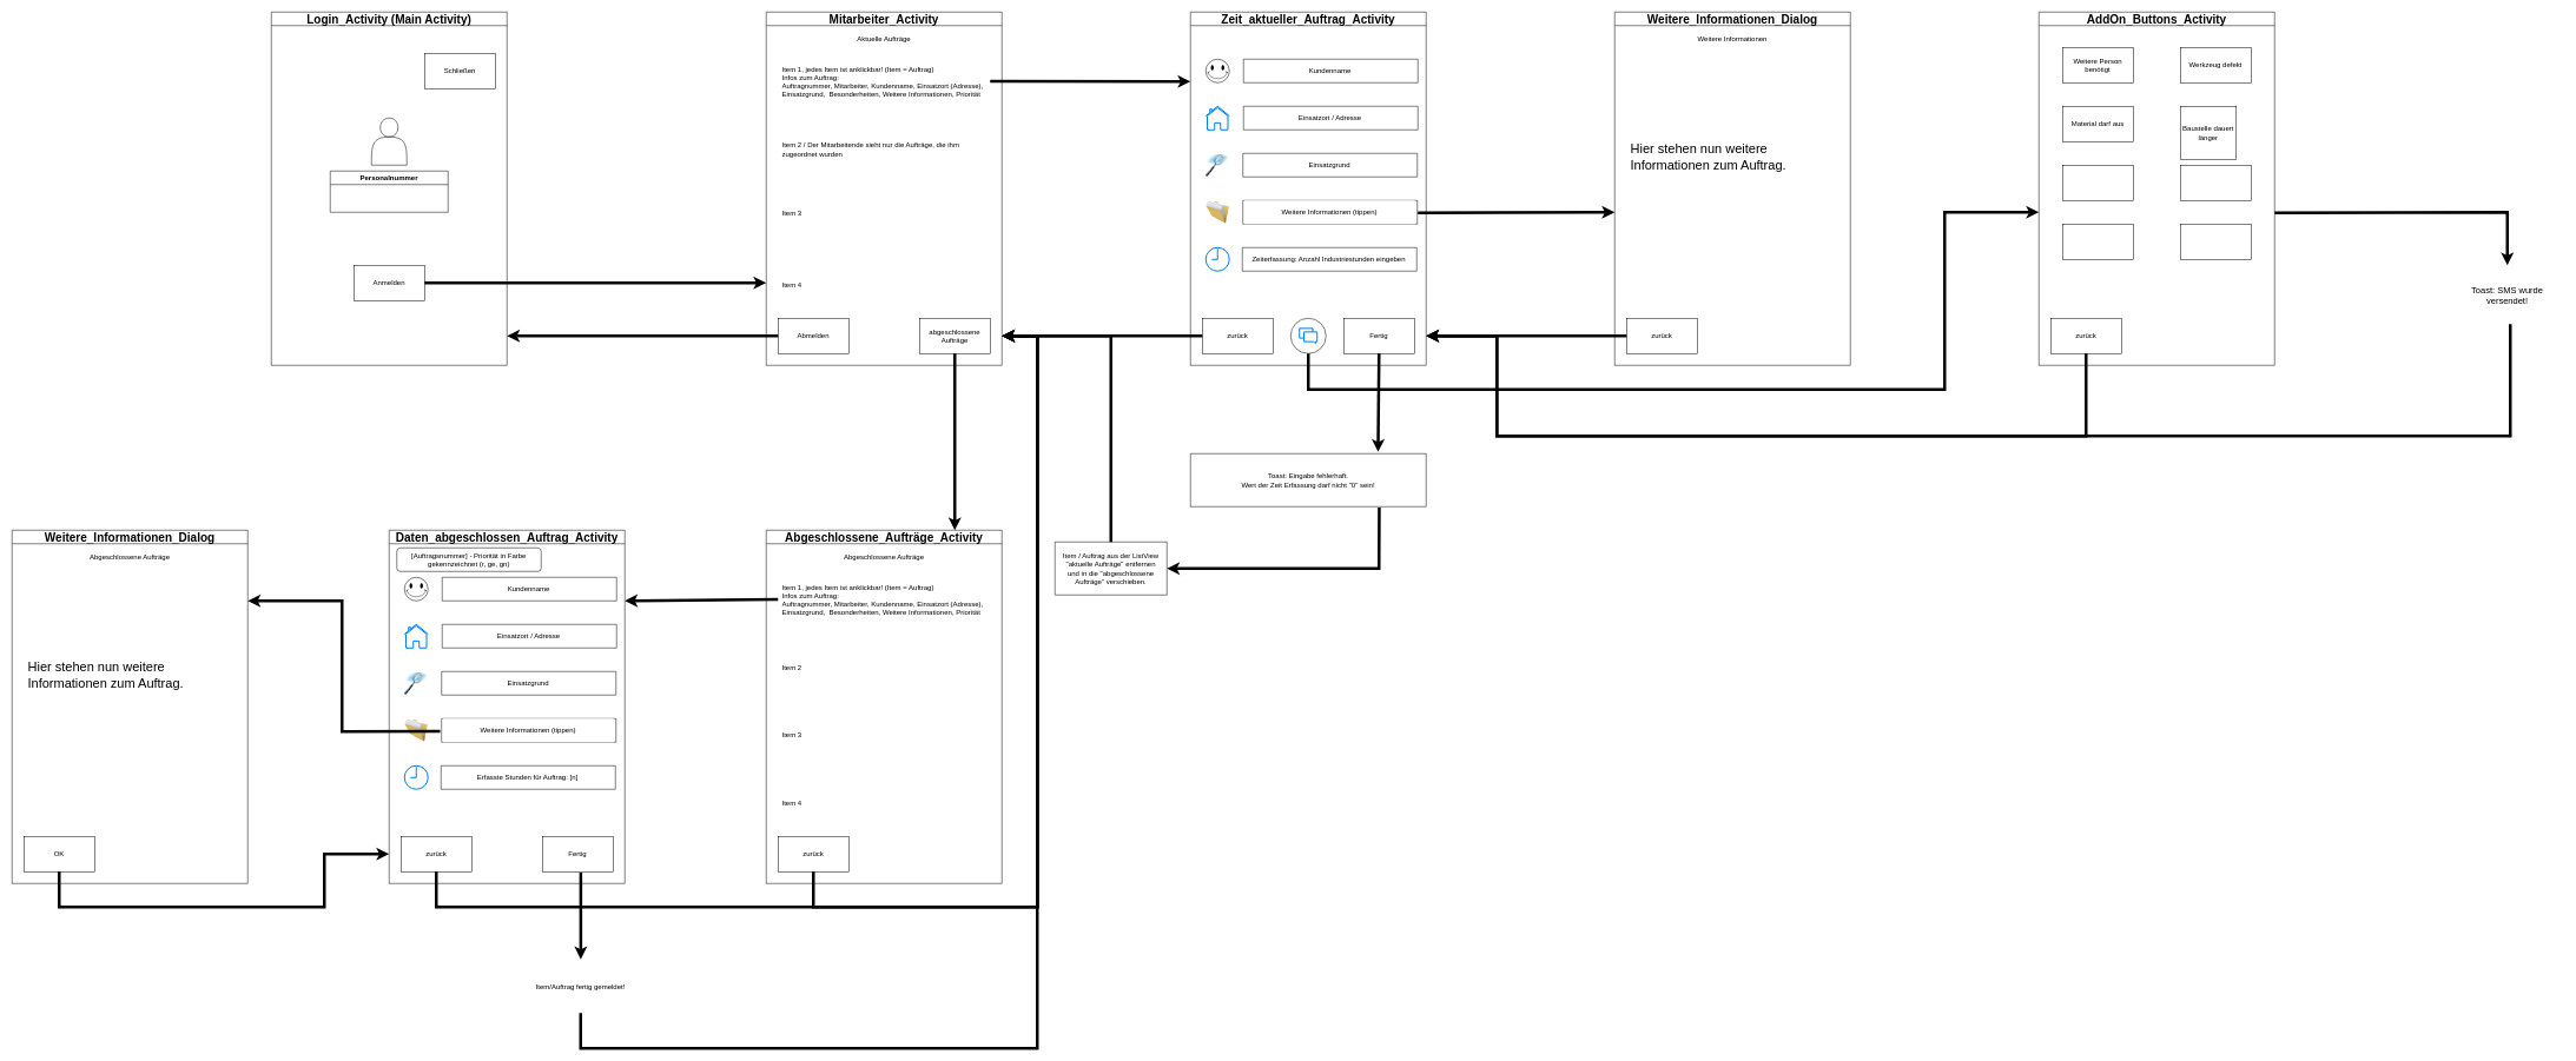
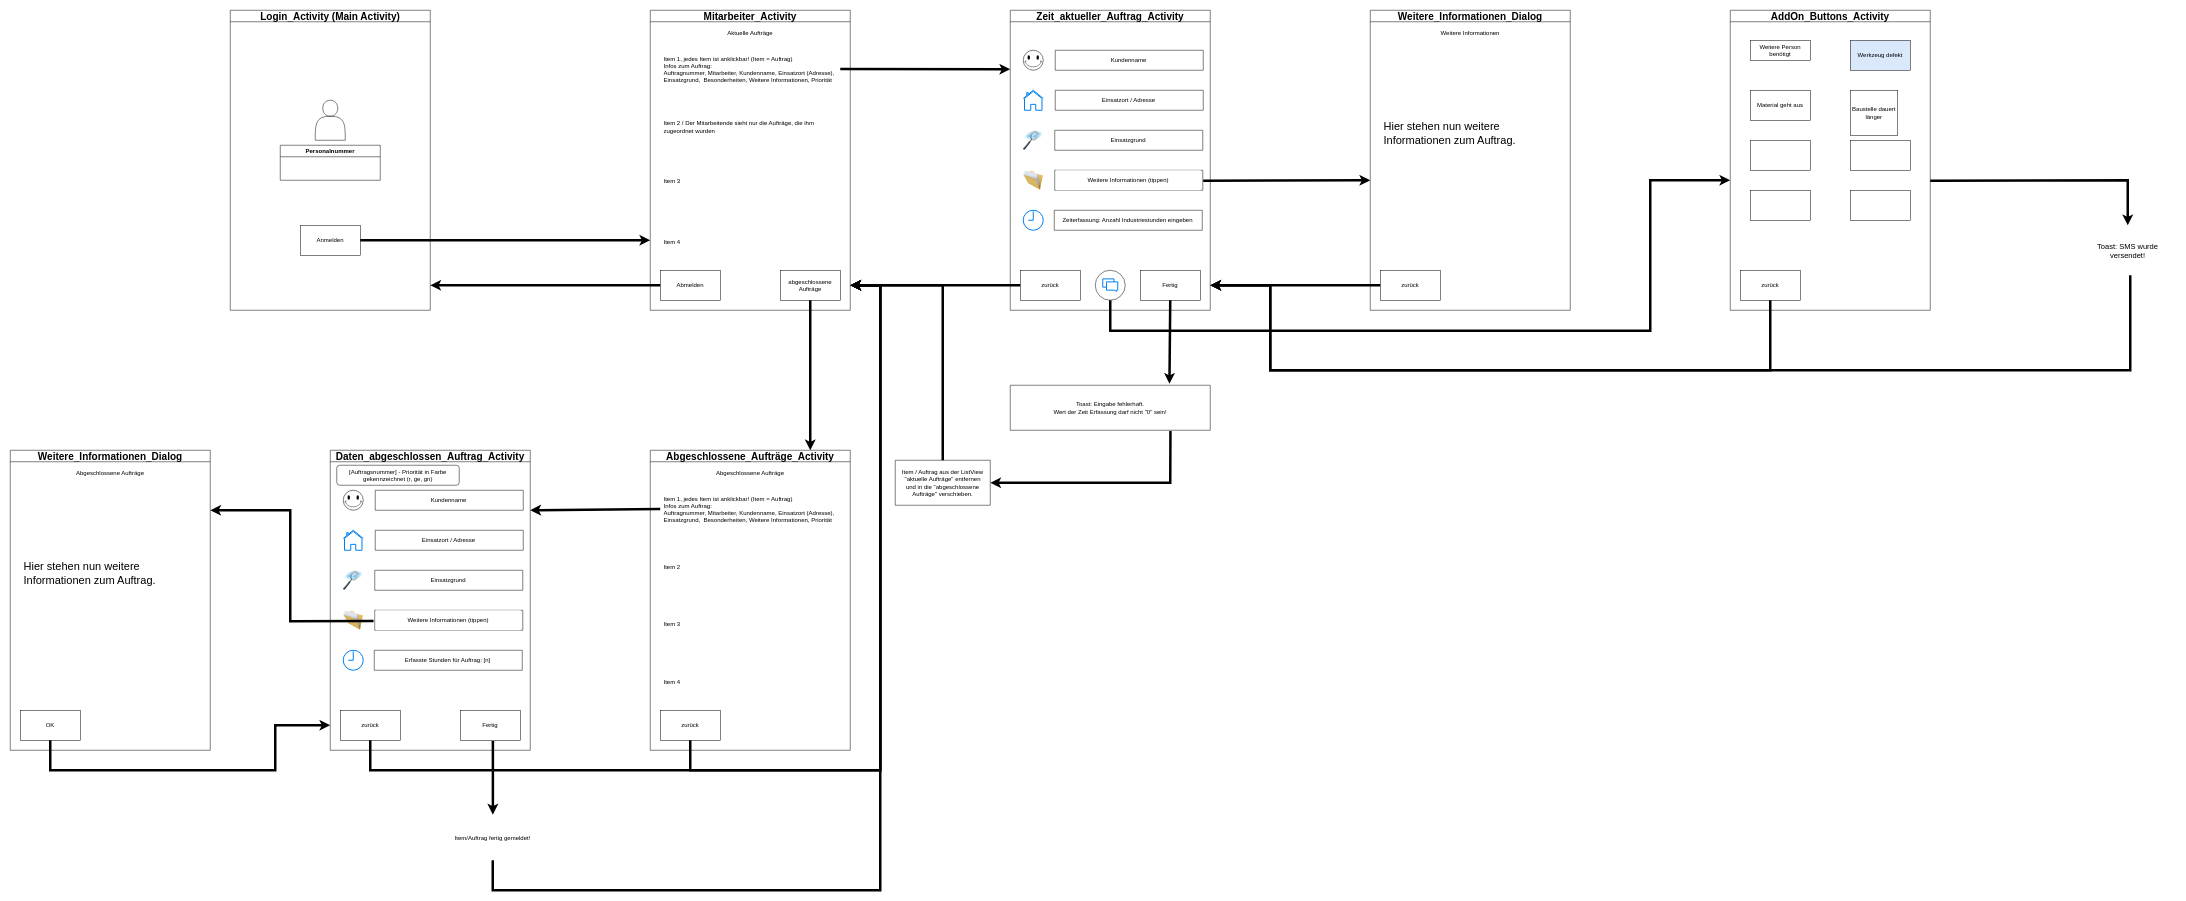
- <mxCell id="124" value="Weitere Person benötigt" style="rounded=0;whiteSpace=wrap;html=1;" parent="121" vertex="1"><mxGeometry x="40" y="60" width="120" height="60" as="geometry" /></mxCell>
+ <mxCell id="124" value="Weitere Person benötigt" style="rounded=0;whiteSpace=wrap;html=1;" parent="121" vertex="1"><mxGeometry x="40" y="60" width="120" height="40" as="geometry" /></mxCell>
- <mxCell id="125" value="Werkzeug defekt" style="rounded=0;whiteSpace=wrap;html=1;" parent="121" vertex="1"><mxGeometry x="240" y="60" width="120" height="60" as="geometry" /></mxCell>
+ <mxCell id="125" value="Werkzeug defekt" style="rounded=0;whiteSpace=wrap;html=1;fillColor=#dae8fc;" parent="121" vertex="1"><mxGeometry x="240" y="60" width="120" height="60" as="geometry" /></mxCell>
- <mxCell id="137" value="Schließen" style="rounded=0;whiteSpace=wrap;html=1;" parent="1" vertex="1"><mxGeometry x="720" y="90" width="120" height="60" as="geometry" /></mxCell>
- <mxCell id="126" value="Material darf aus" style="rounded=0;whiteSpace=wrap;html=1;" parent="121" vertex="1"><mxGeometry x="40" y="160" width="120" height="60" as="geometry" /></mxCell>
+ <mxCell id="126" value="Material geht aus" style="rounded=0;whiteSpace=wrap;html=1;" parent="121" vertex="1"><mxGeometry x="40" y="160" width="120" height="60" as="geometry" /></mxCell>
